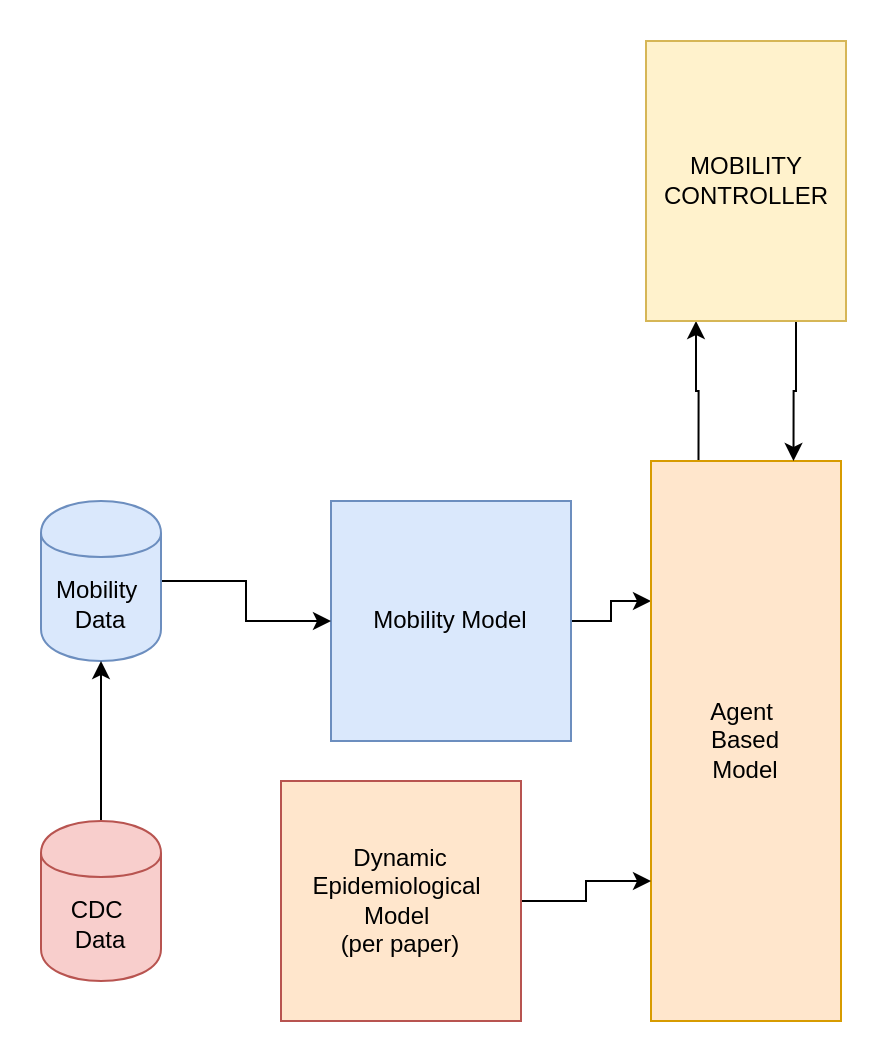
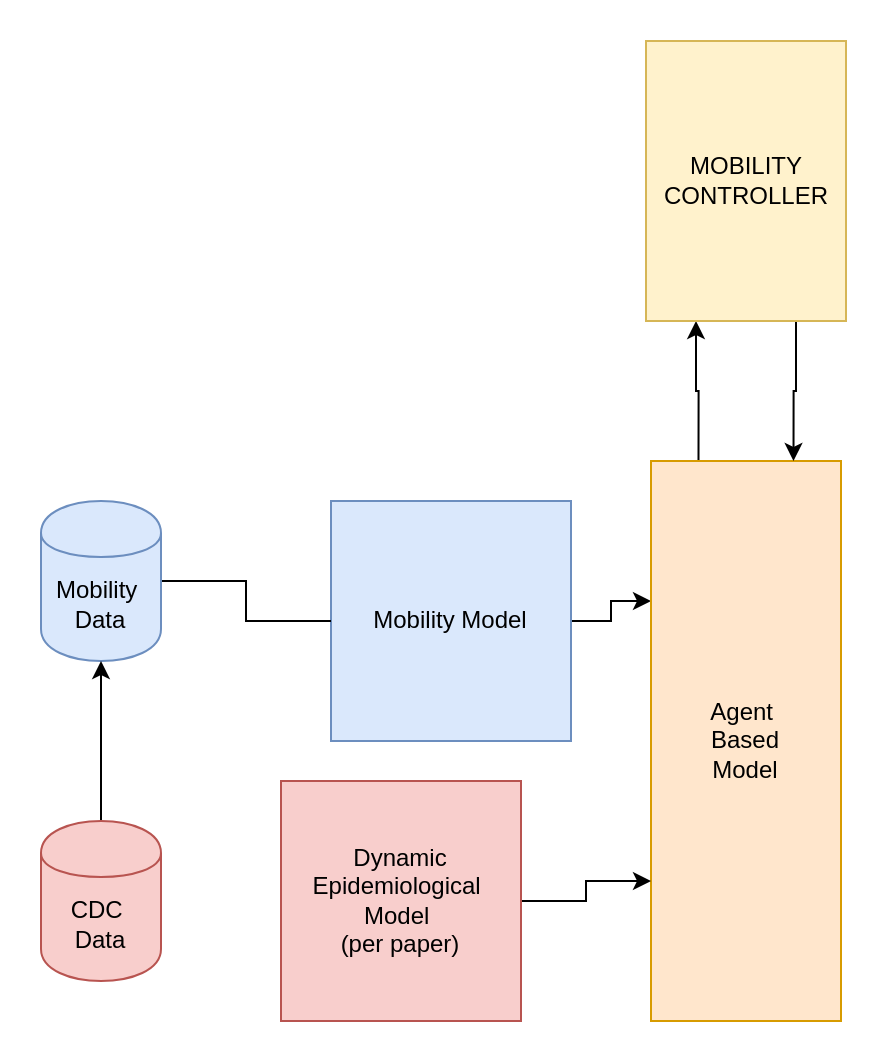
- <mxCell id="4" style="edgeStyle=orthogonalEdgeStyle;rounded=0;orthogonalLoop=1;jettySize=auto;html=1;entryX=0;entryY=0.5;entryDx=0;entryDy=0;" edge="1" parent="1" source="5" target="3"><mxGeometry relative="1" as="geometry" /></mxCell>
+ <mxCell id="4" style="edgeStyle=orthogonalEdgeStyle;rounded=0;orthogonalLoop=1;jettySize=auto;html=1;entryX=0;entryY=0.5;entryDx=0;entryDy=0;endArrow=none;" edge="1" parent="1" source="5" target="3"><mxGeometry relative="1" as="geometry" /></mxCell>
- <mxCell id="11" value="Dynamic Epidemiological&amp;nbsp;&lt;br&gt;Model&amp;nbsp;&lt;br&gt;(per paper)" style="rounded=0;whiteSpace=wrap;html=1;fillColor=#ffe6cc;strokeColor=#b85450;" vertex="1" parent="1"><mxGeometry x="140" y="390" width="120" height="120" as="geometry" /></mxCell>
+ <mxCell id="11" value="Dynamic Epidemiological&amp;nbsp;&lt;br&gt;Model&amp;nbsp;&lt;br&gt;(per paper)" style="rounded=0;whiteSpace=wrap;html=1;fillColor=#f8cecc;strokeColor=#b85450;" vertex="1" parent="1"><mxGeometry x="140" y="390" width="120" height="120" as="geometry" /></mxCell>
